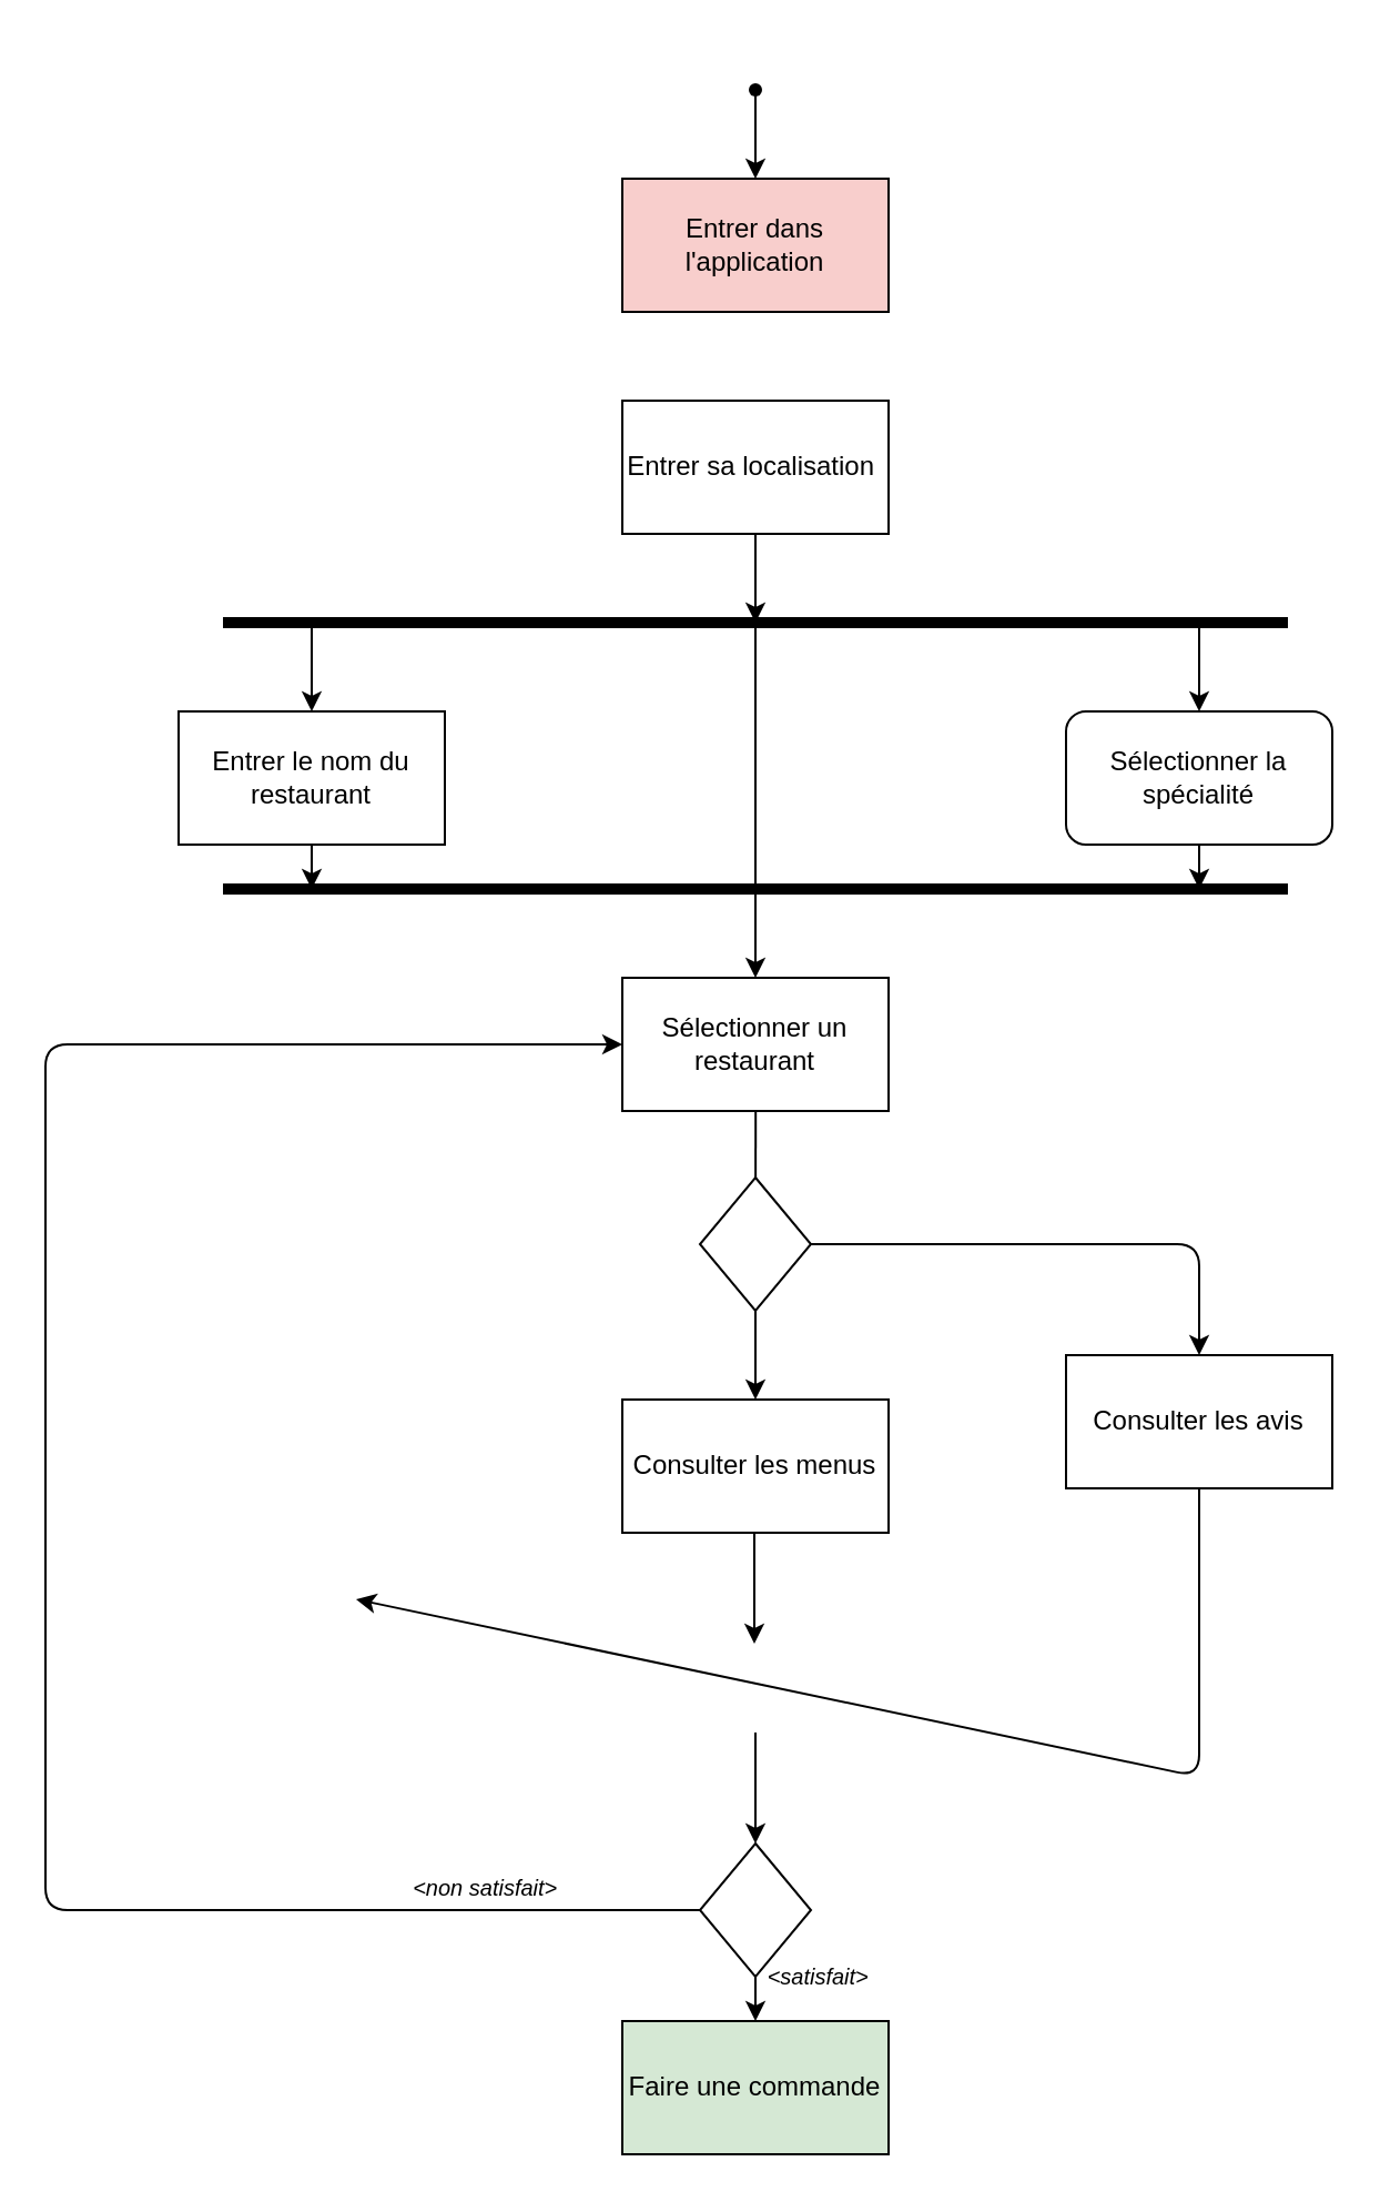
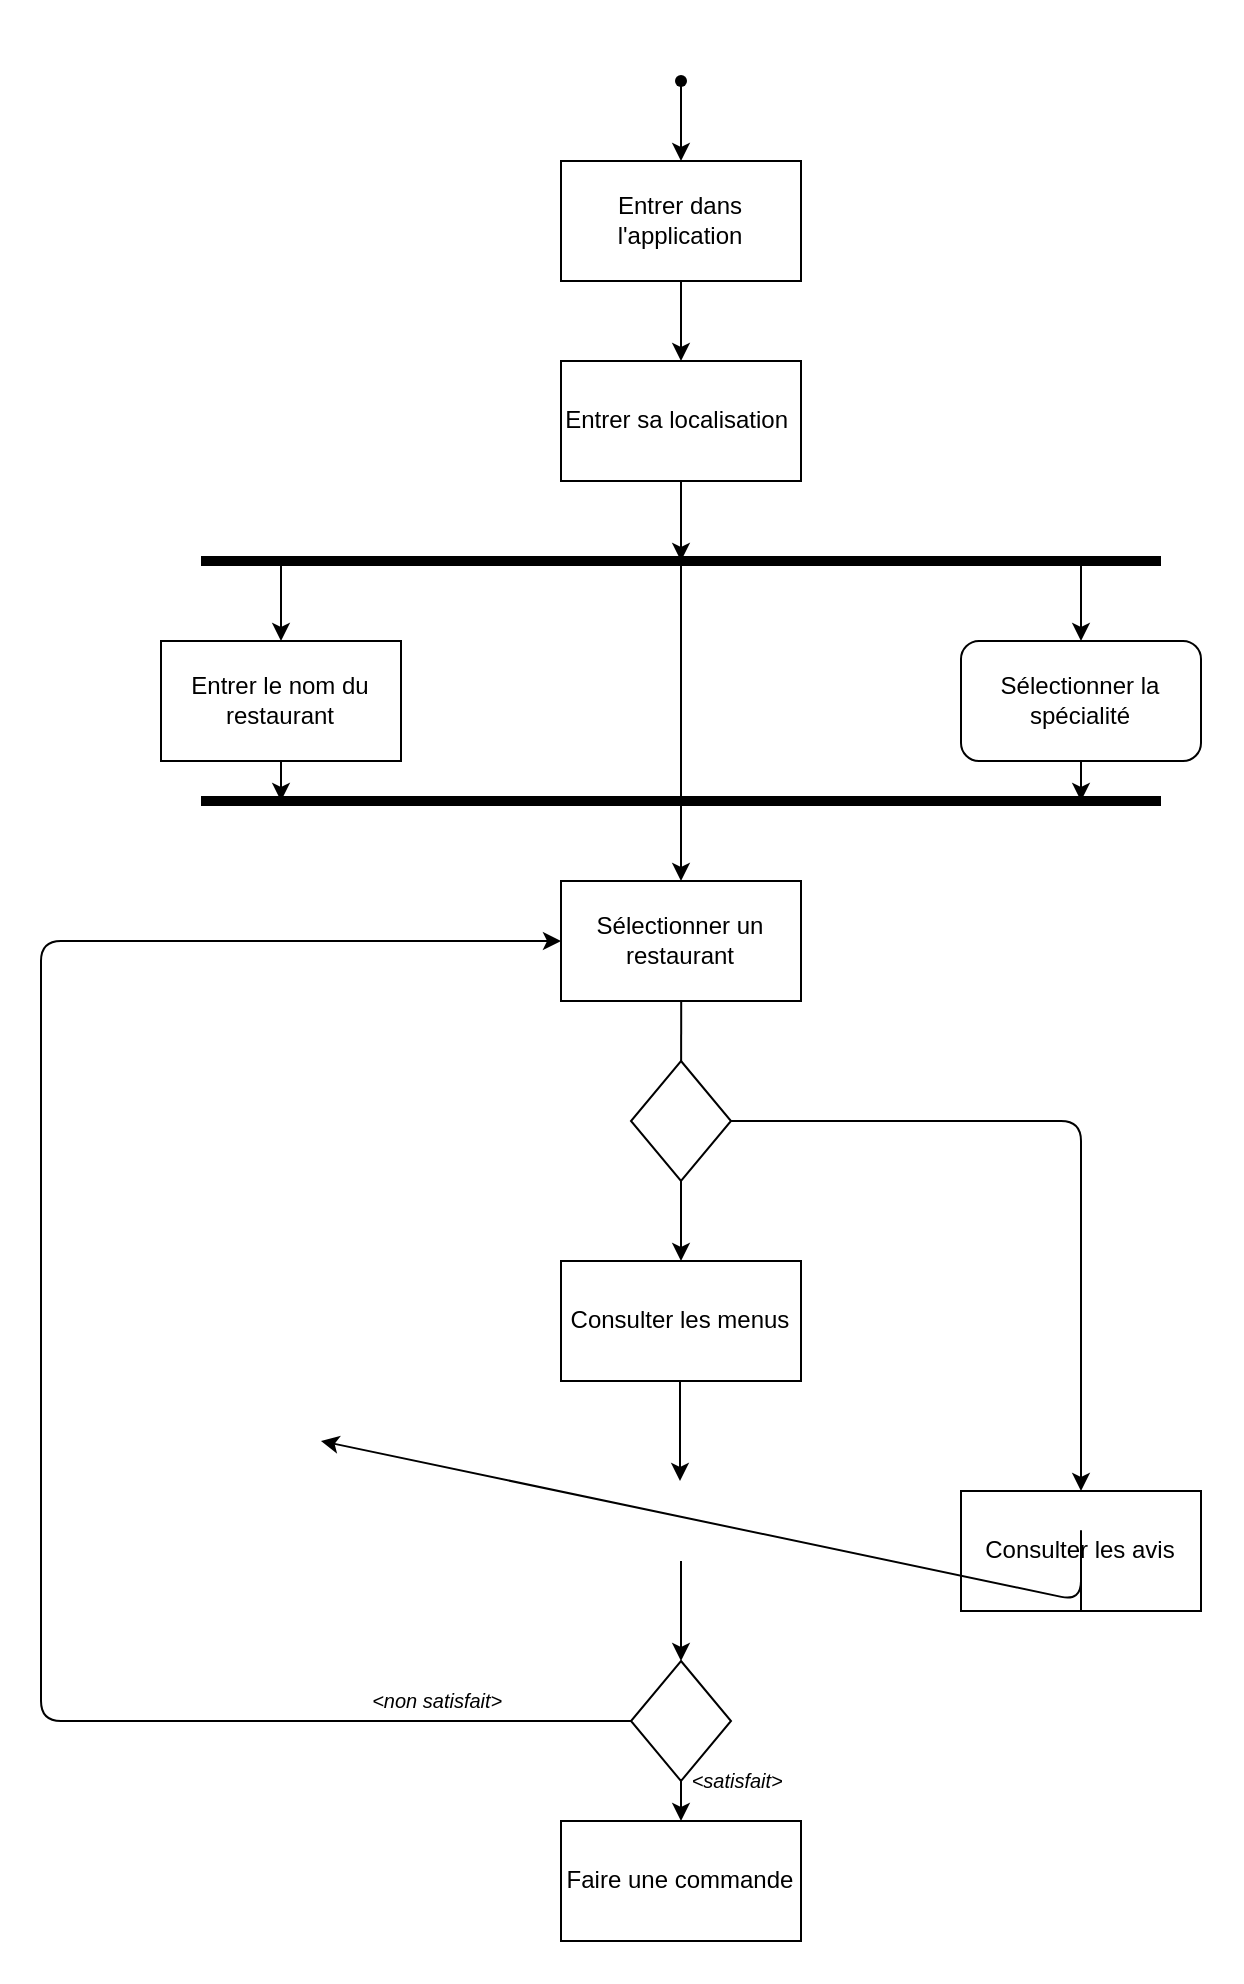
- <mxCell id="11" value="Entrer dans l'application" style="rounded=0;whiteSpace=wrap;html=1;sketch=0;fillColor=#f8cecc;" vertex="1" parent="1"><mxGeometry x="280" y="80" width="120" height="60" as="geometry" /></mxCell>
+ <mxCell id="11" value="Entrer dans l'application" style="rounded=0;whiteSpace=wrap;html=1;sketch=0;" vertex="1" parent="1"><mxGeometry x="280" y="80" width="120" height="60" as="geometry" /></mxCell>
+ <mxCell id="4" value="" style="endArrow=classic;html=1;exitX=0.5;exitY=1;exitDx=0;exitDy=0;entryX=0.5;entryY=0;entryDx=0;entryDy=0;" parent="1" source="11" target="12" edge="1"><mxGeometry width="50" height="50" relative="1" as="geometry"><mxPoint x="170" y="140" as="sourcePoint" /><mxPoint x="340" y="210" as="targetPoint" /></mxGeometry></mxCell>
- <mxCell id="20" value="Consulter les avis" style="rounded=0;whiteSpace=wrap;html=1;sketch=0;" vertex="1" parent="1"><mxGeometry x="480" y="610" width="120" height="60" as="geometry" /></mxCell>
+ <mxCell id="20" value="Consulter les avis" style="rounded=0;whiteSpace=wrap;html=1;sketch=0;" vertex="1" parent="1"><mxGeometry x="480" y="745" width="120" height="60" as="geometry" /></mxCell>
- <mxCell id="29" value="Faire une commande" style="rounded=0;whiteSpace=wrap;html=1;sketch=0;fillColor=#d5e8d4;" vertex="1" parent="1"><mxGeometry x="280" y="910" width="120" height="60" as="geometry" /></mxCell>
+ <mxCell id="29" value="Faire une commande" style="rounded=0;whiteSpace=wrap;html=1;sketch=0;" vertex="1" parent="1"><mxGeometry x="280" y="910" width="120" height="60" as="geometry" /></mxCell>
